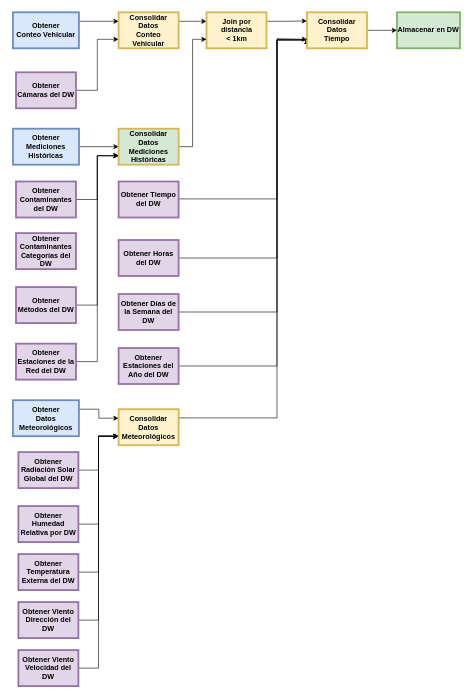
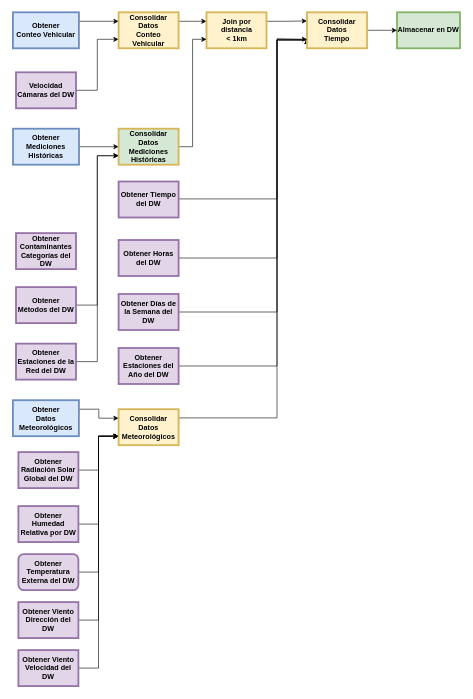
- <mxCell id="14" value="Obtener Cámaras del DW" style="whiteSpace=wrap;align=center;verticalAlign=middle;fontStyle=1;strokeWidth=3;fillColor=#e1d5e7;strokeColor=#9673a6;" parent="1" vertex="1"><mxGeometry x="26" y="120" width="100" height="60" as="geometry" /></mxCell>
+ <mxCell id="14" value="Velocidad Cámaras del DW" style="whiteSpace=wrap;align=center;verticalAlign=middle;fontStyle=1;strokeWidth=3;fillColor=#e1d5e7;strokeColor=#9673a6;" parent="1" vertex="1"><mxGeometry x="26" y="120" width="100" height="60" as="geometry" /></mxCell>
- <mxCell id="16" value="Obtener Contaminantes del DW" style="whiteSpace=wrap;align=center;verticalAlign=middle;fontStyle=1;strokeWidth=3;fillColor=#e1d5e7;strokeColor=#9673a6;" parent="1" vertex="1"><mxGeometry x="26" y="302" width="100" height="60" as="geometry" /></mxCell>
- <mxCell id="15" style="edgeStyle=orthogonalEdgeStyle;rounded=0;orthogonalLoop=1;jettySize=auto;html=1;exitX=1;exitY=0.5;exitDx=0;exitDy=0;entryX=0;entryY=0.75;entryDx=0;entryDy=0;" parent="1" source="16" target="26" edge="1"><mxGeometry relative="1" as="geometry" /></mxCell>
- <mxCell id="35" value="Obtener Temperatura Externa del DW" style="whiteSpace=wrap;align=center;verticalAlign=middle;fontStyle=1;strokeWidth=3;fillColor=#e1d5e7;strokeColor=#9673a6;" vertex="1" parent="1"><mxGeometry x="30" y="923" width="100" height="60" as="geometry" /></mxCell>
+ <mxCell id="35" value="Obtener Temperatura Externa del DW" style="whiteSpace=wrap;align=center;verticalAlign=middle;fontStyle=1;strokeWidth=3;fillColor=#e1d5e7;strokeColor=#9673a6;rounded=1;" vertex="1" parent="1"><mxGeometry x="30" y="923" width="100" height="60" as="geometry" /></mxCell>
